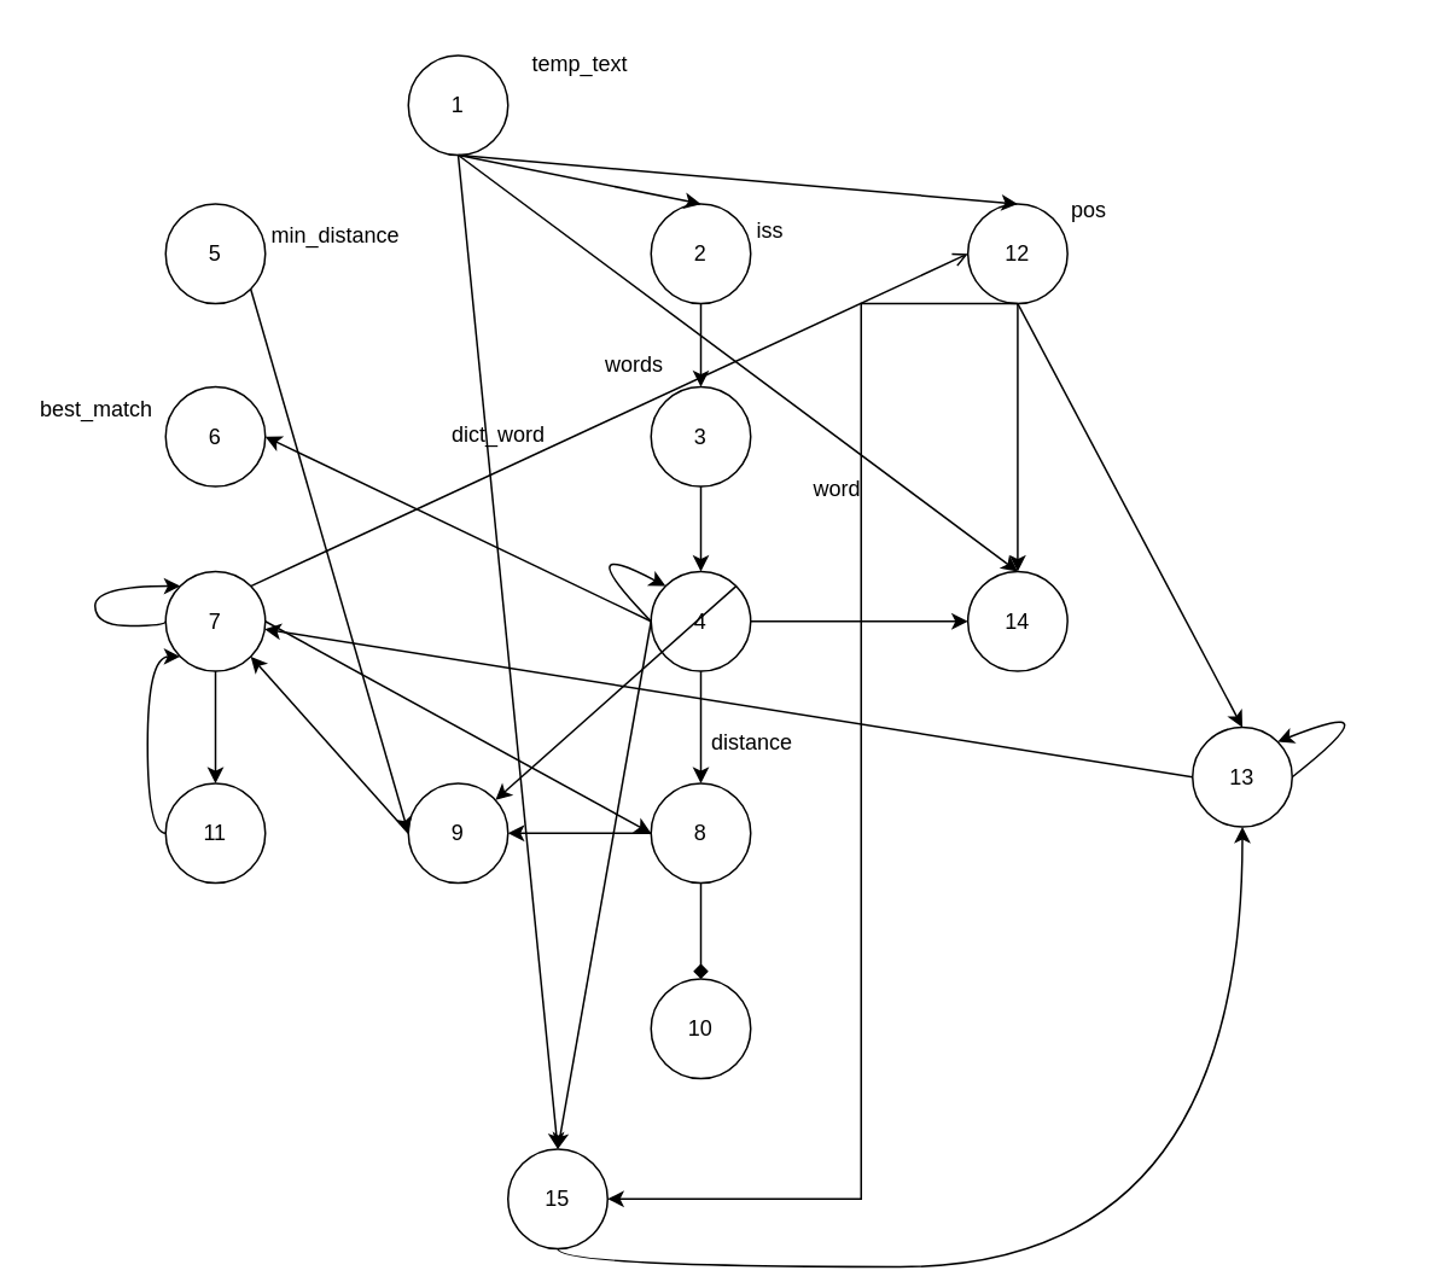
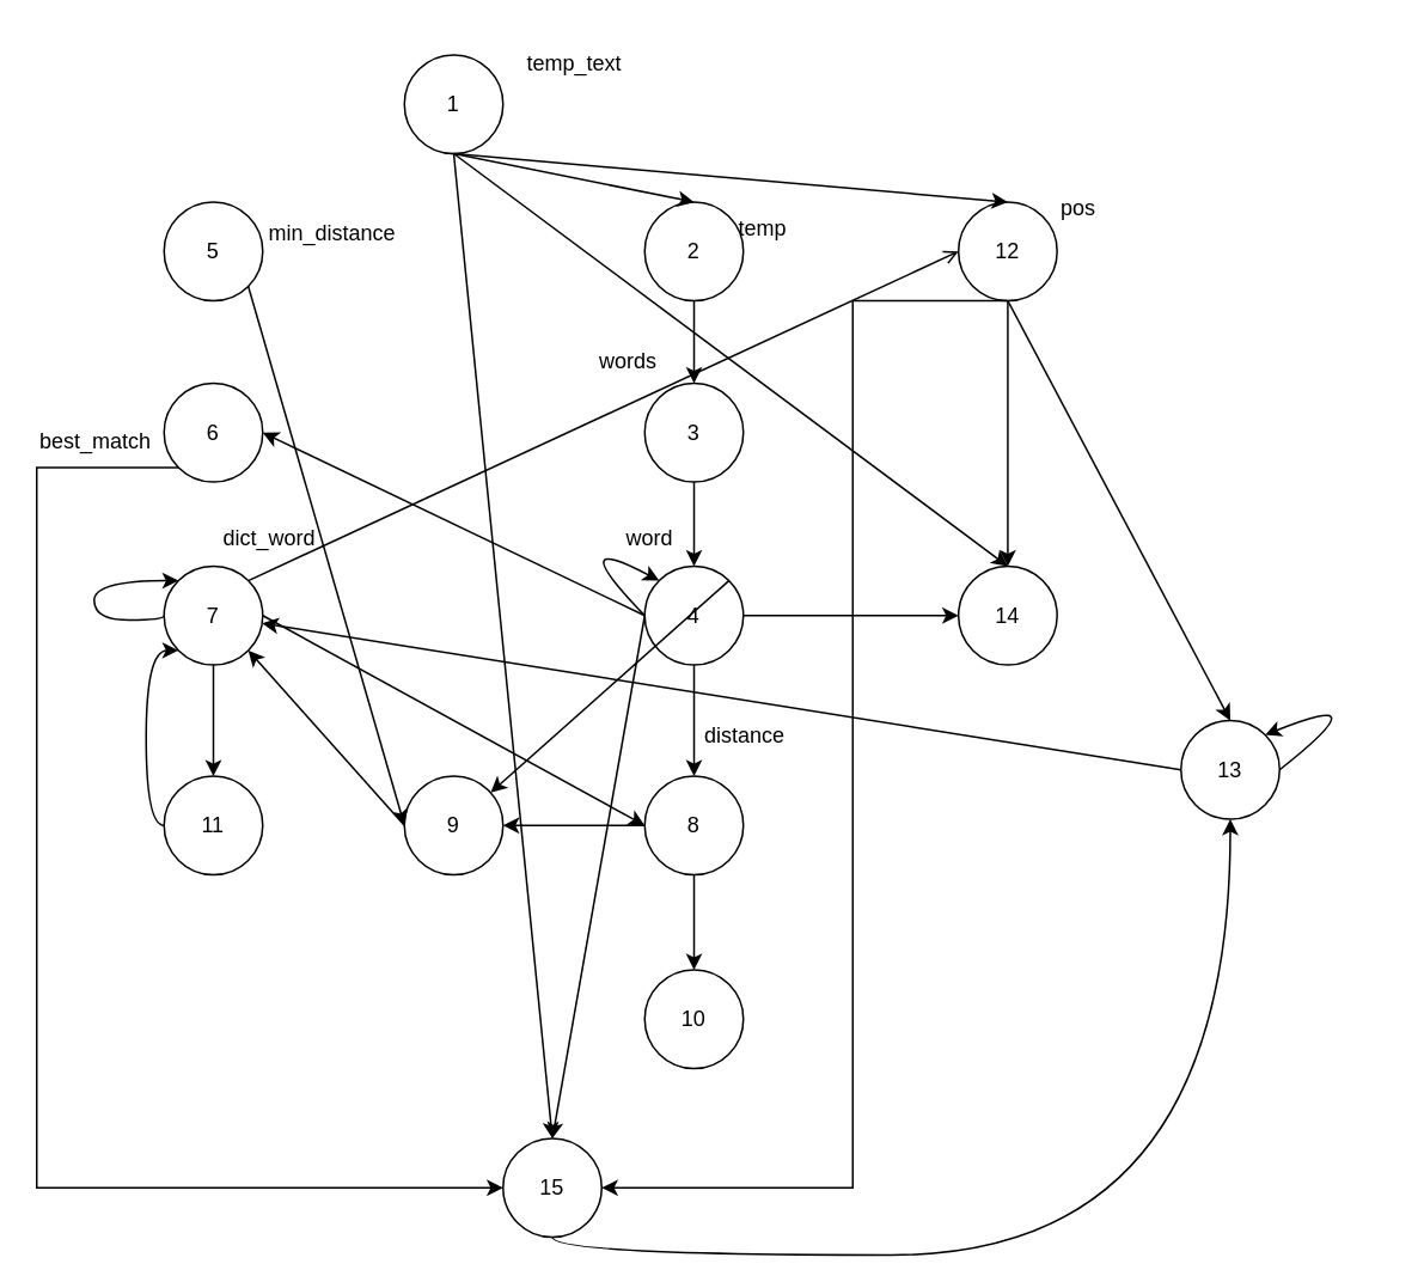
- <mxCell id="18" value="iss" style="text;html=1;strokeColor=none;fillColor=none;align=center;verticalAlign=middle;whiteSpace=wrap;rounded=0;" vertex="1" parent="1"><mxGeometry x="395" y="112" width="60" height="30" as="geometry" /></mxCell>
+ <mxCell id="18" value="temp" style="text;html=1;strokeColor=none;fillColor=none;align=center;verticalAlign=middle;whiteSpace=wrap;rounded=0;" vertex="1" parent="1"><mxGeometry x="395" y="112" width="60" height="30" as="geometry" /></mxCell>
- <mxCell id="25" value="best_match" style="text;html=1;strokeColor=none;fillColor=none;align=center;verticalAlign=middle;whiteSpace=wrap;rounded=0;" vertex="1" parent="1"><mxGeometry x="23" y="211" width="60" height="30" as="geometry" /></mxCell>
+ <mxCell id="25" value="best_match" style="text;html=1;strokeColor=none;fillColor=none;align=center;verticalAlign=middle;whiteSpace=wrap;rounded=0;" vertex="1" parent="1"><mxGeometry x="23" y="231" width="60" height="30" as="geometry" /></mxCell>
- <mxCell id="26" value="dict_word" style="text;html=1;strokeColor=none;fillColor=none;align=center;verticalAlign=middle;whiteSpace=wrap;rounded=0;" vertex="1" parent="1"><mxGeometry x="245" y="225" width="60" height="30" as="geometry" /></mxCell>
+ <mxCell id="26" value="dict_word" style="text;html=1;strokeColor=none;fillColor=none;align=center;verticalAlign=middle;whiteSpace=wrap;rounded=0;" vertex="1" parent="1"><mxGeometry x="120" y="285" width="60" height="30" as="geometry" /></mxCell>
- <mxCell id="22" value="word" style="text;html=1;strokeColor=none;fillColor=none;align=center;verticalAlign=middle;whiteSpace=wrap;rounded=0;" vertex="1" parent="1"><mxGeometry x="432" y="255" width="60" height="30" as="geometry" /></mxCell>
+ <mxCell id="22" value="word" style="text;html=1;strokeColor=none;fillColor=none;align=center;verticalAlign=middle;whiteSpace=wrap;rounded=0;" vertex="1" parent="1"><mxGeometry x="332" y="285" width="60" height="30" as="geometry" /></mxCell>
- <mxCell id="31" value="" style="endArrow=diamond;html=1;rounded=0;entryX=0.5;entryY=0;entryDx=0;entryDy=0;exitX=0.5;exitY=1;exitDx=0;exitDy=0;" edge="1" parent="1" source="15" target="11"><mxGeometry width="50" height="50" relative="1" as="geometry"><mxPoint x="310" y="668" as="sourcePoint" /><mxPoint x="360" y="618" as="targetPoint" /></mxGeometry></mxCell>
+ <mxCell id="31" value="" style="endArrow=classic;html=1;rounded=0;entryX=0.5;entryY=0;entryDx=0;entryDy=0;exitX=0.5;exitY=1;exitDx=0;exitDy=0;" edge="1" parent="1" source="15" target="11"><mxGeometry width="50" height="50" relative="1" as="geometry"><mxPoint x="310" y="668" as="sourcePoint" /><mxPoint x="360" y="618" as="targetPoint" /></mxGeometry></mxCell>
+ <mxCell id="48" value="" style="endArrow=classic;html=1;rounded=0;exitX=0;exitY=1;exitDx=0;exitDy=0;entryX=0;entryY=0.5;entryDx=0;entryDy=0;edgeStyle=elbowEdgeStyle;elbow=vertical;" edge="1" parent="1" source="5" target="39"><mxGeometry width="50" height="50" relative="1" as="geometry"><mxPoint x="351" y="410" as="sourcePoint" /><mxPoint x="401" y="360" as="targetPoint" /><Array as="points"><mxPoint x="20" y="665" /></Array></mxGeometry></mxCell>
